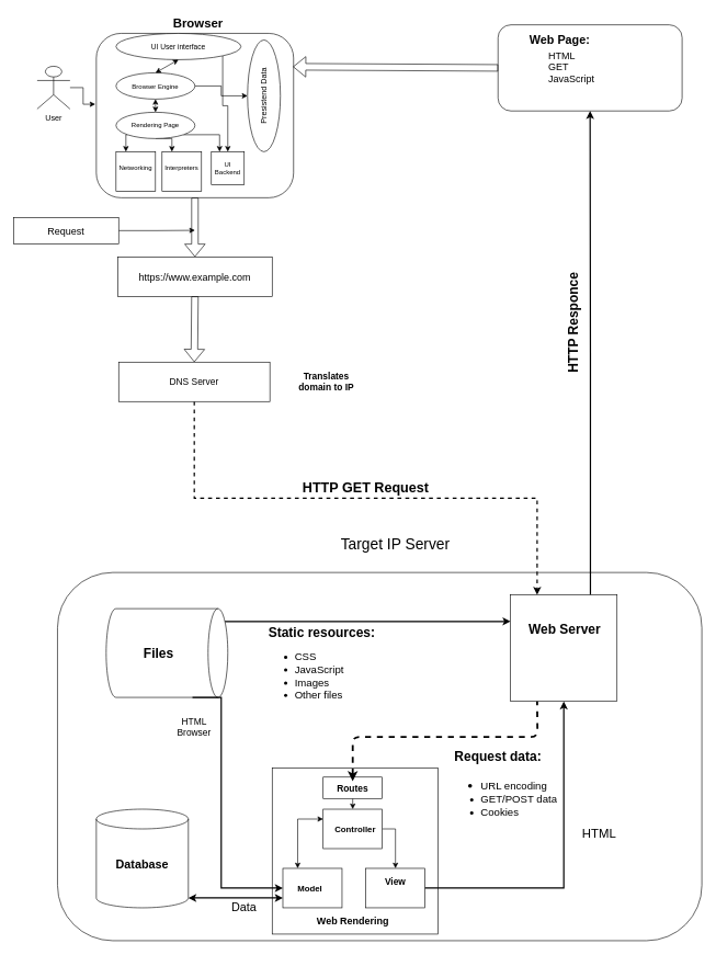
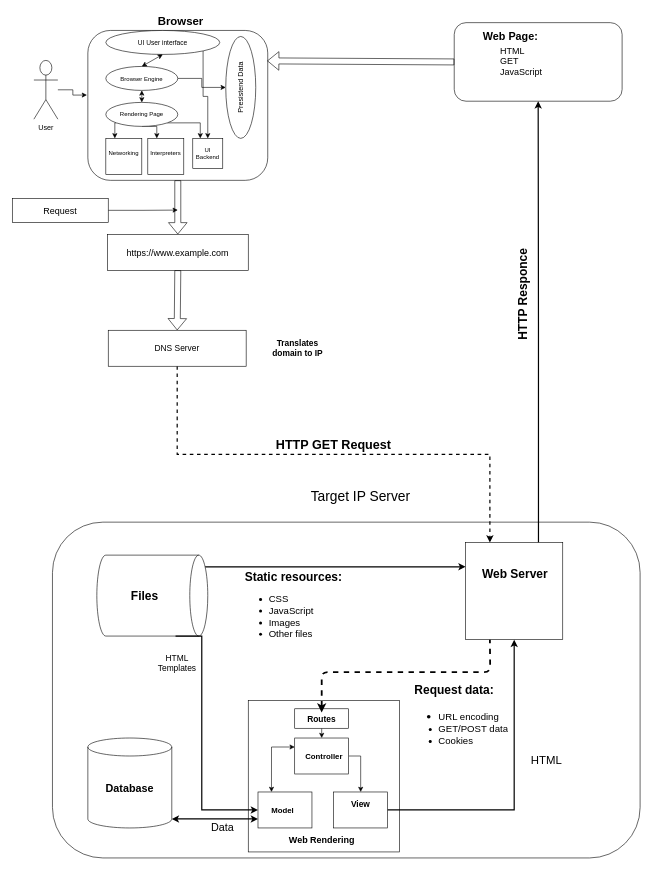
- <mxCell id="4" value="User&lt;br&gt;" style="shape=umlActor;verticalLabelPosition=bottom;verticalAlign=top;html=1;outlineConnect=0;" parent="1" vertex="1"><mxGeometry x="56" y="100" width="50" height="65" as="geometry" /></mxCell>
+ <mxCell id="4" value="User&lt;br&gt;" style="shape=umlActor;verticalLabelPosition=bottom;verticalAlign=top;html=1;outlineConnect=0;" parent="1" vertex="1"><mxGeometry x="56" y="100" width="40" height="98" as="geometry" /></mxCell>
- <mxCell id="53" value="&lt;font style=&quot;font-size: 14px&quot;&gt;HTML Browser&lt;/font&gt;" style="text;html=1;strokeColor=none;fillColor=none;align=center;verticalAlign=middle;whiteSpace=wrap;rounded=0;" parent="1" vertex="1"><mxGeometry x="250" y="1085" width="90" height="40" as="geometry" /></mxCell>
+ <mxCell id="53" value="&lt;font style=&quot;font-size: 14px&quot;&gt;HTML Templates&lt;/font&gt;" style="text;html=1;strokeColor=none;fillColor=none;align=center;verticalAlign=middle;whiteSpace=wrap;rounded=0;" parent="1" vertex="1"><mxGeometry x="250" y="1085" width="90" height="40" as="geometry" /></mxCell>
